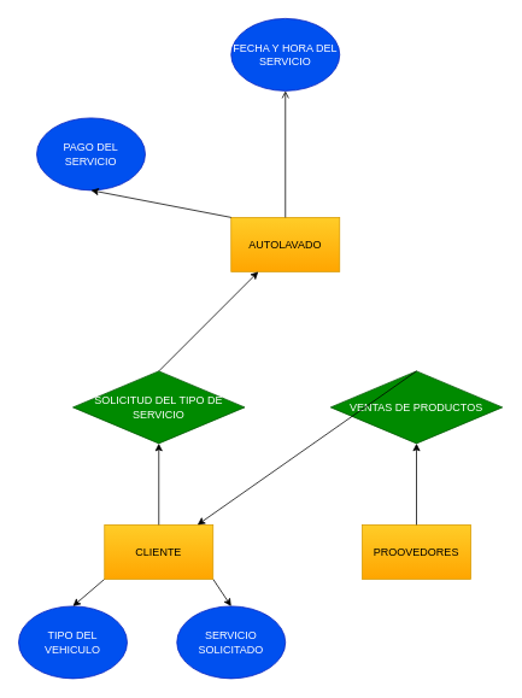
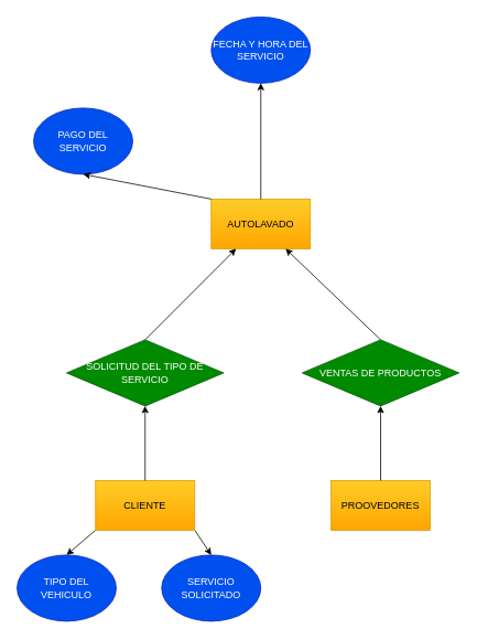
- <mxCell id="9" value="" style="endArrow=open;html=1;rounded=0;entryX=0.5;entryY=1;entryDx=0;entryDy=0;exitX=0.5;exitY=0;exitDx=0;exitDy=0;" parent="1" source="3" target="7" edge="1"><mxGeometry width="50" height="50" relative="1" as="geometry"><mxPoint x="455" y="180" as="sourcePoint" /><mxPoint x="340" y="115" as="targetPoint" /></mxGeometry></mxCell>
+ <mxCell id="9" value="" style="endArrow=classic;html=1;rounded=0;entryX=0.5;entryY=1;entryDx=0;entryDy=0;exitX=0.5;exitY=0;exitDx=0;exitDy=0;" parent="1" source="3" target="7" edge="1"><mxGeometry width="50" height="50" relative="1" as="geometry"><mxPoint x="455" y="180" as="sourcePoint" /><mxPoint x="340" y="115" as="targetPoint" /></mxGeometry></mxCell>
- <mxCell id="18" value="" style="endArrow=classic;html=1;rounded=0;exitX=0.5;exitY=0;exitDx=0;exitDy=0;" parent="1" source="13" target="15" edge="1"><mxGeometry width="50" height="50" relative="1" as="geometry"><mxPoint x="240" y="490" as="sourcePoint" /><mxPoint x="290" y="440" as="targetPoint" /></mxGeometry></mxCell>
+ <mxCell id="18" value="" style="endArrow=classic;html=1;rounded=0;entryX=0.75;entryY=1;entryDx=0;entryDy=0;exitX=0.5;exitY=0;exitDx=0;exitDy=0;" parent="1" source="13" target="3" edge="1"><mxGeometry width="50" height="50" relative="1" as="geometry"><mxPoint x="240" y="490" as="sourcePoint" /><mxPoint x="290" y="440" as="targetPoint" /></mxGeometry></mxCell>
